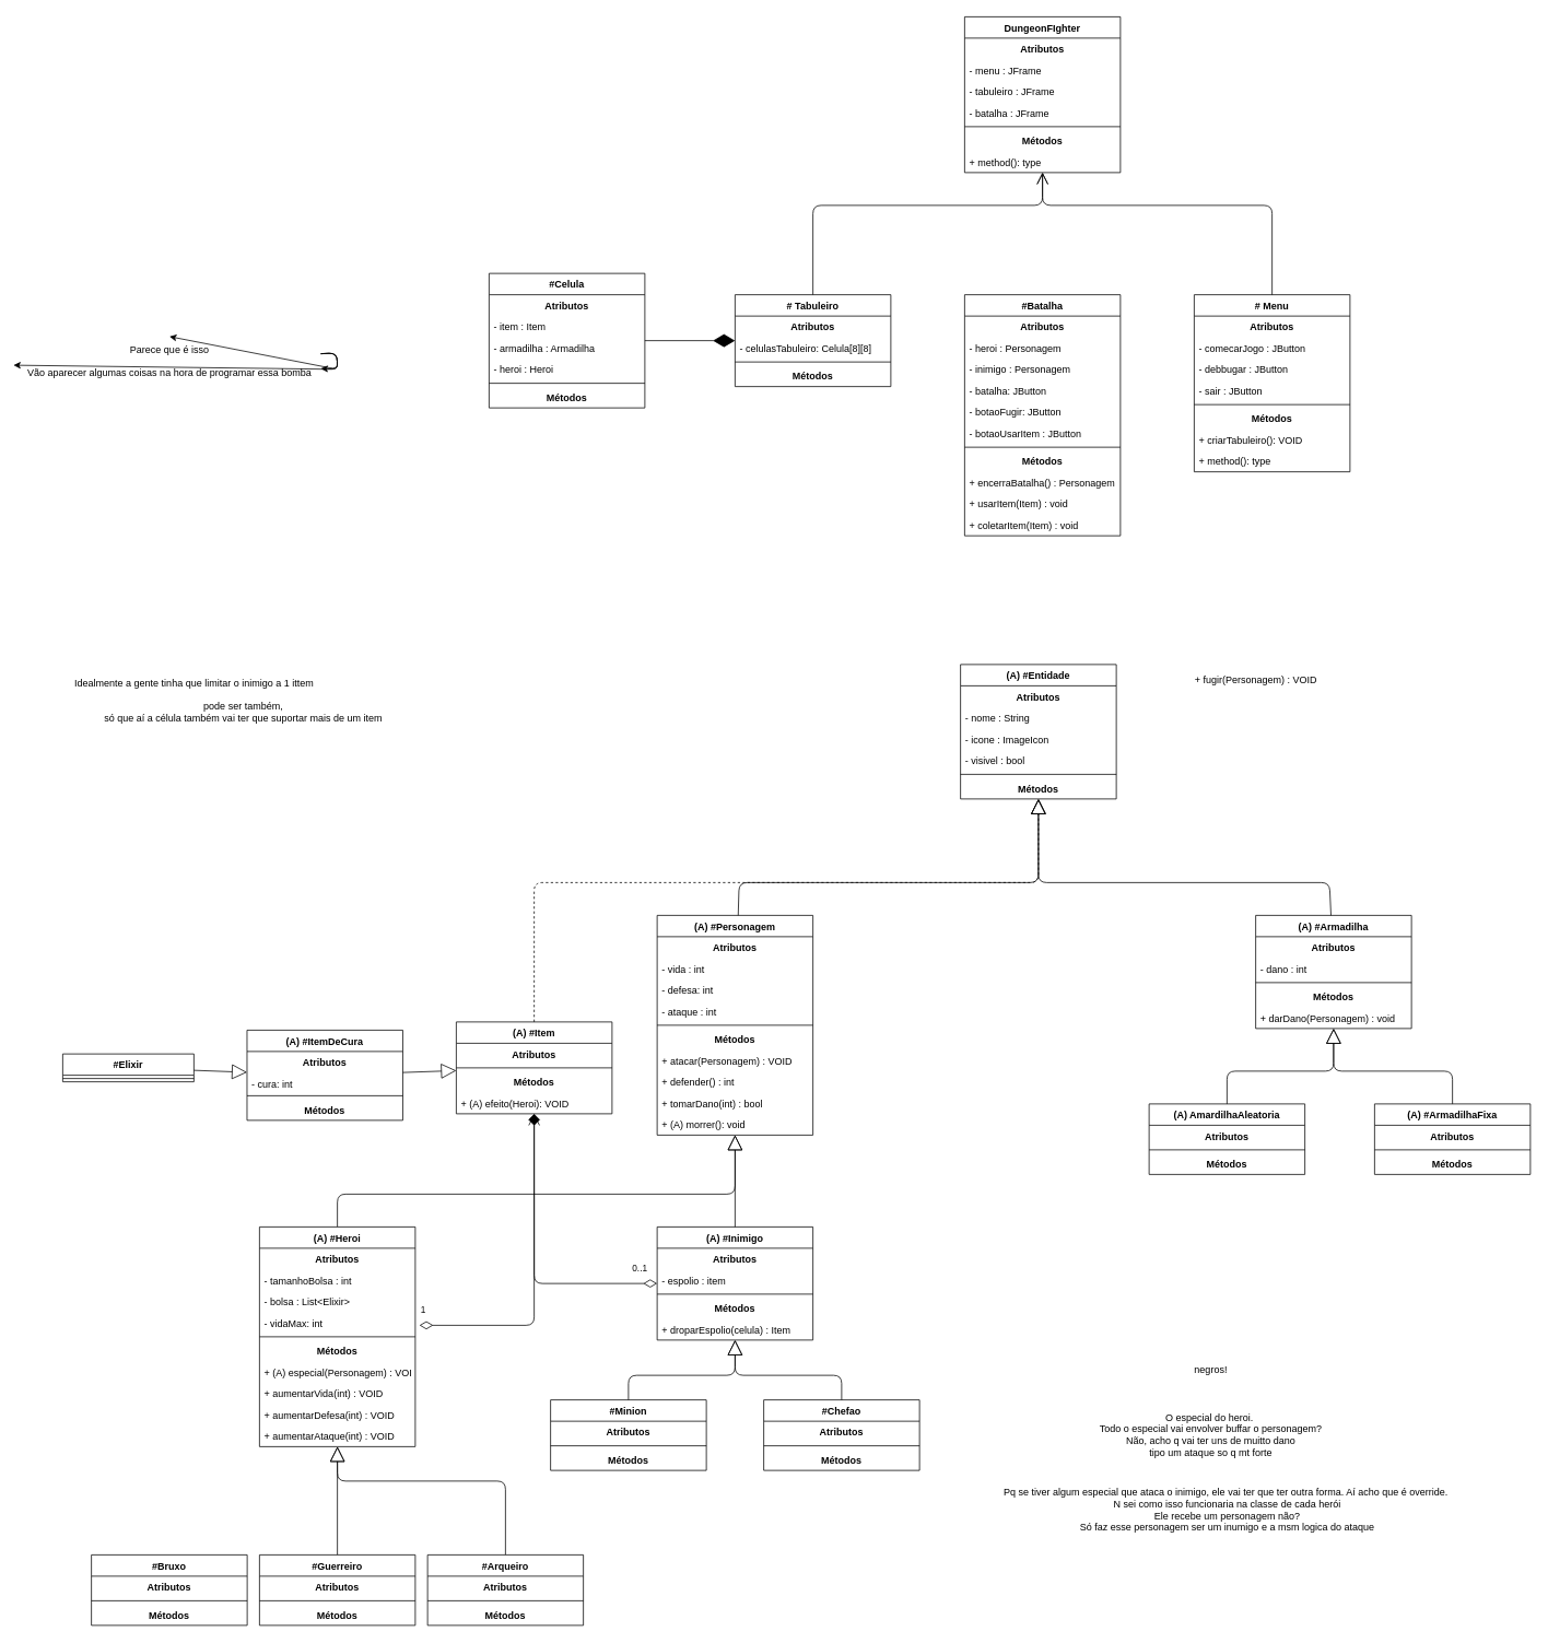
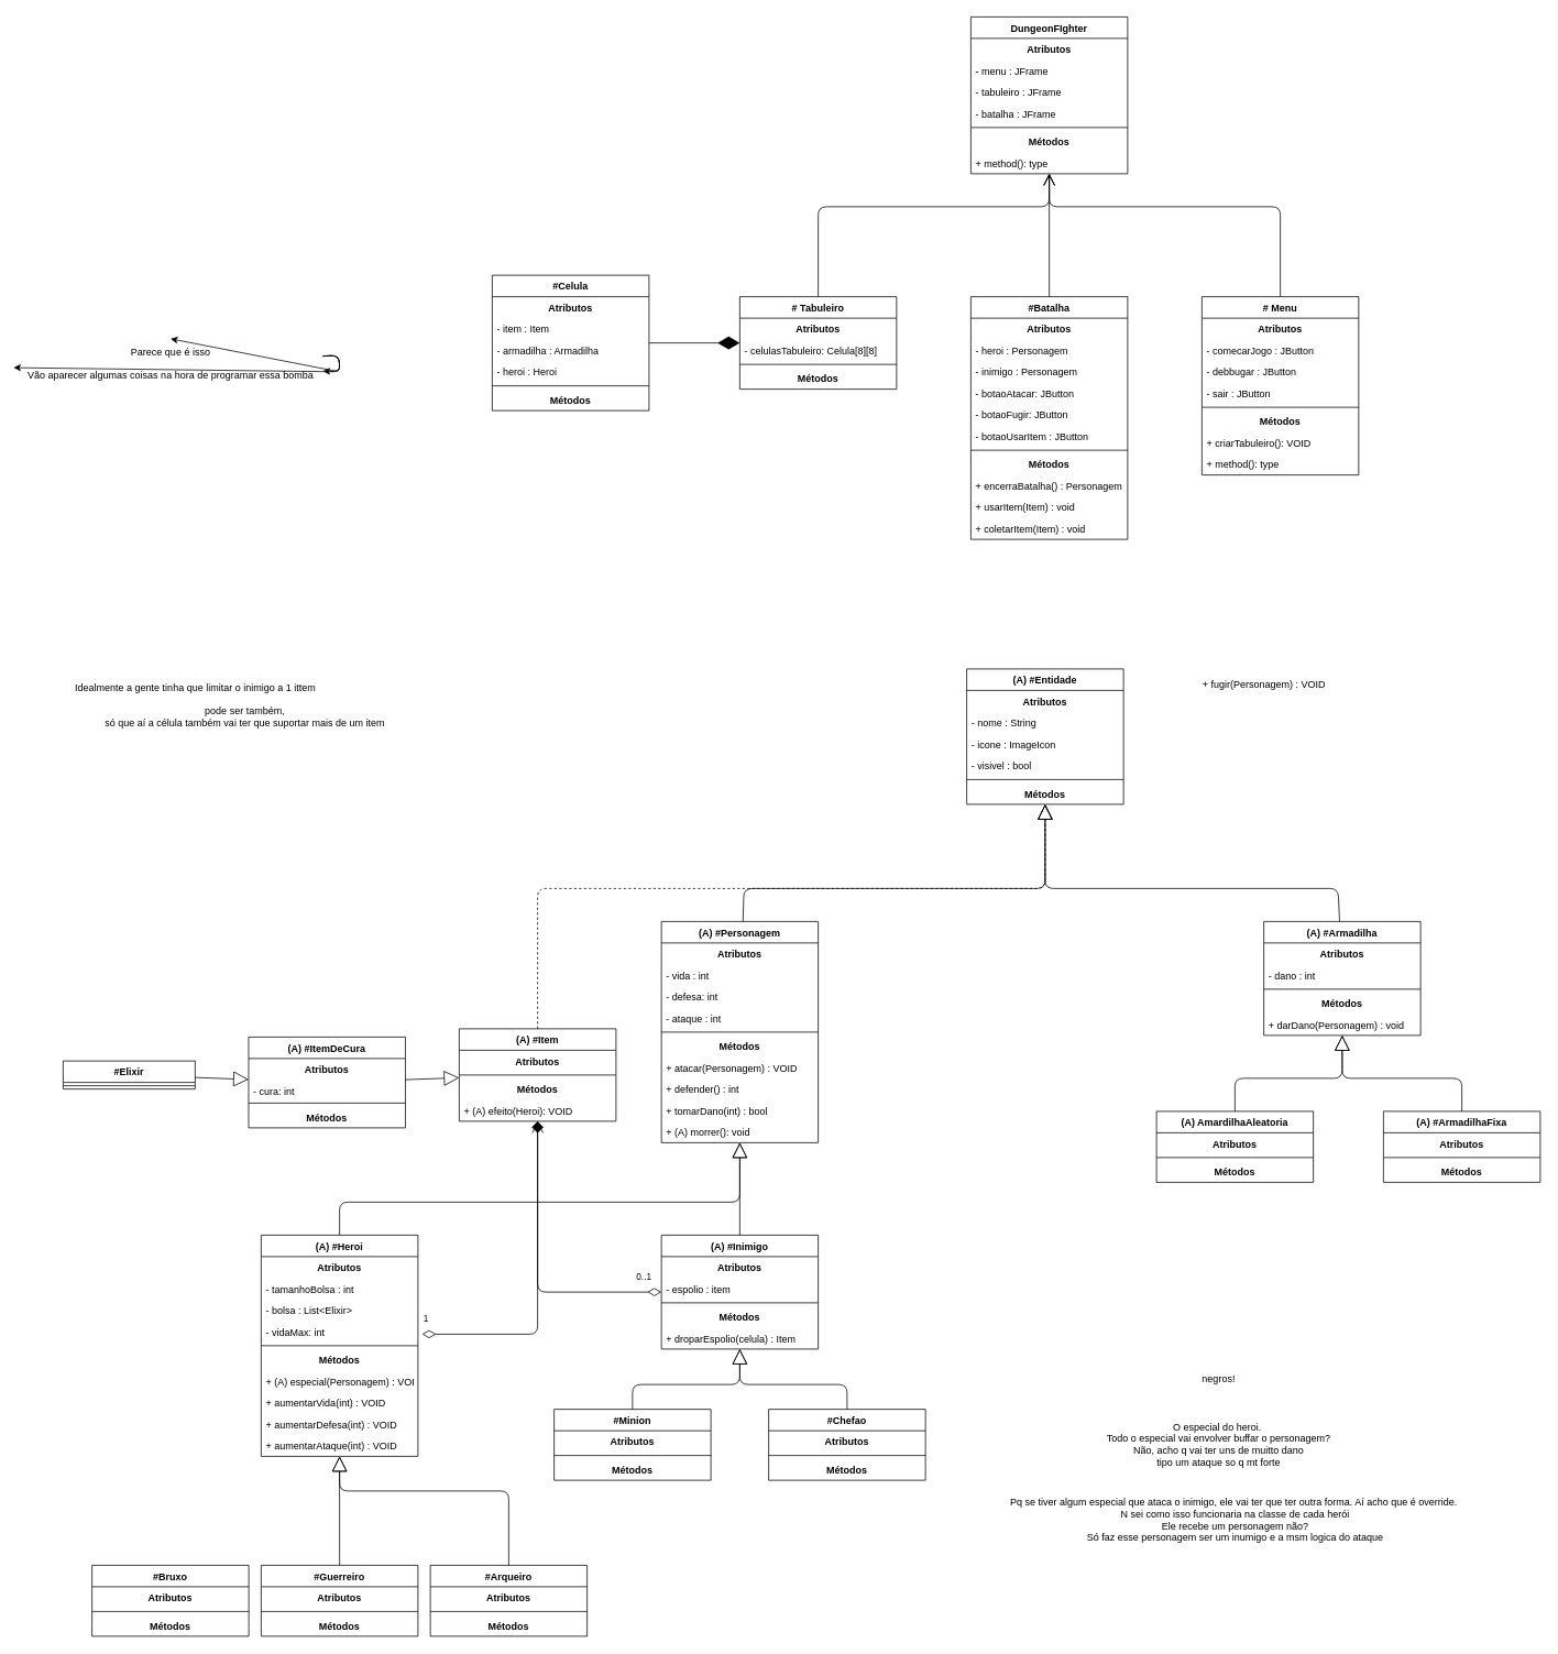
+ <mxCell id="123" value="" style="endArrow=open;endFill=1;endSize=12;html=1;" parent="1" source="73" target="114" edge="1"><mxGeometry width="160" relative="1" as="geometry"><mxPoint x="1146" y="290" as="sourcePoint" /><mxPoint x="1306" y="290" as="targetPoint" /></mxGeometry></mxCell>
- <mxCell id="77" value="- batalha: JButton" style="text;strokeColor=none;fillColor=none;align=left;verticalAlign=top;spacingLeft=4;spacingRight=4;overflow=hidden;rotatable=0;points=[[0,0.5],[1,0.5]];portConstraint=eastwest;" parent="73" vertex="1"><mxGeometry y="104" width="190" height="26" as="geometry" /></mxCell>
+ <mxCell id="77" value="- botaoAtacar: JButton" style="text;strokeColor=none;fillColor=none;align=left;verticalAlign=top;spacingLeft=4;spacingRight=4;overflow=hidden;rotatable=0;points=[[0,0.5],[1,0.5]];portConstraint=eastwest;" parent="73" vertex="1"><mxGeometry y="104" width="190" height="26" as="geometry" /></mxCell>
